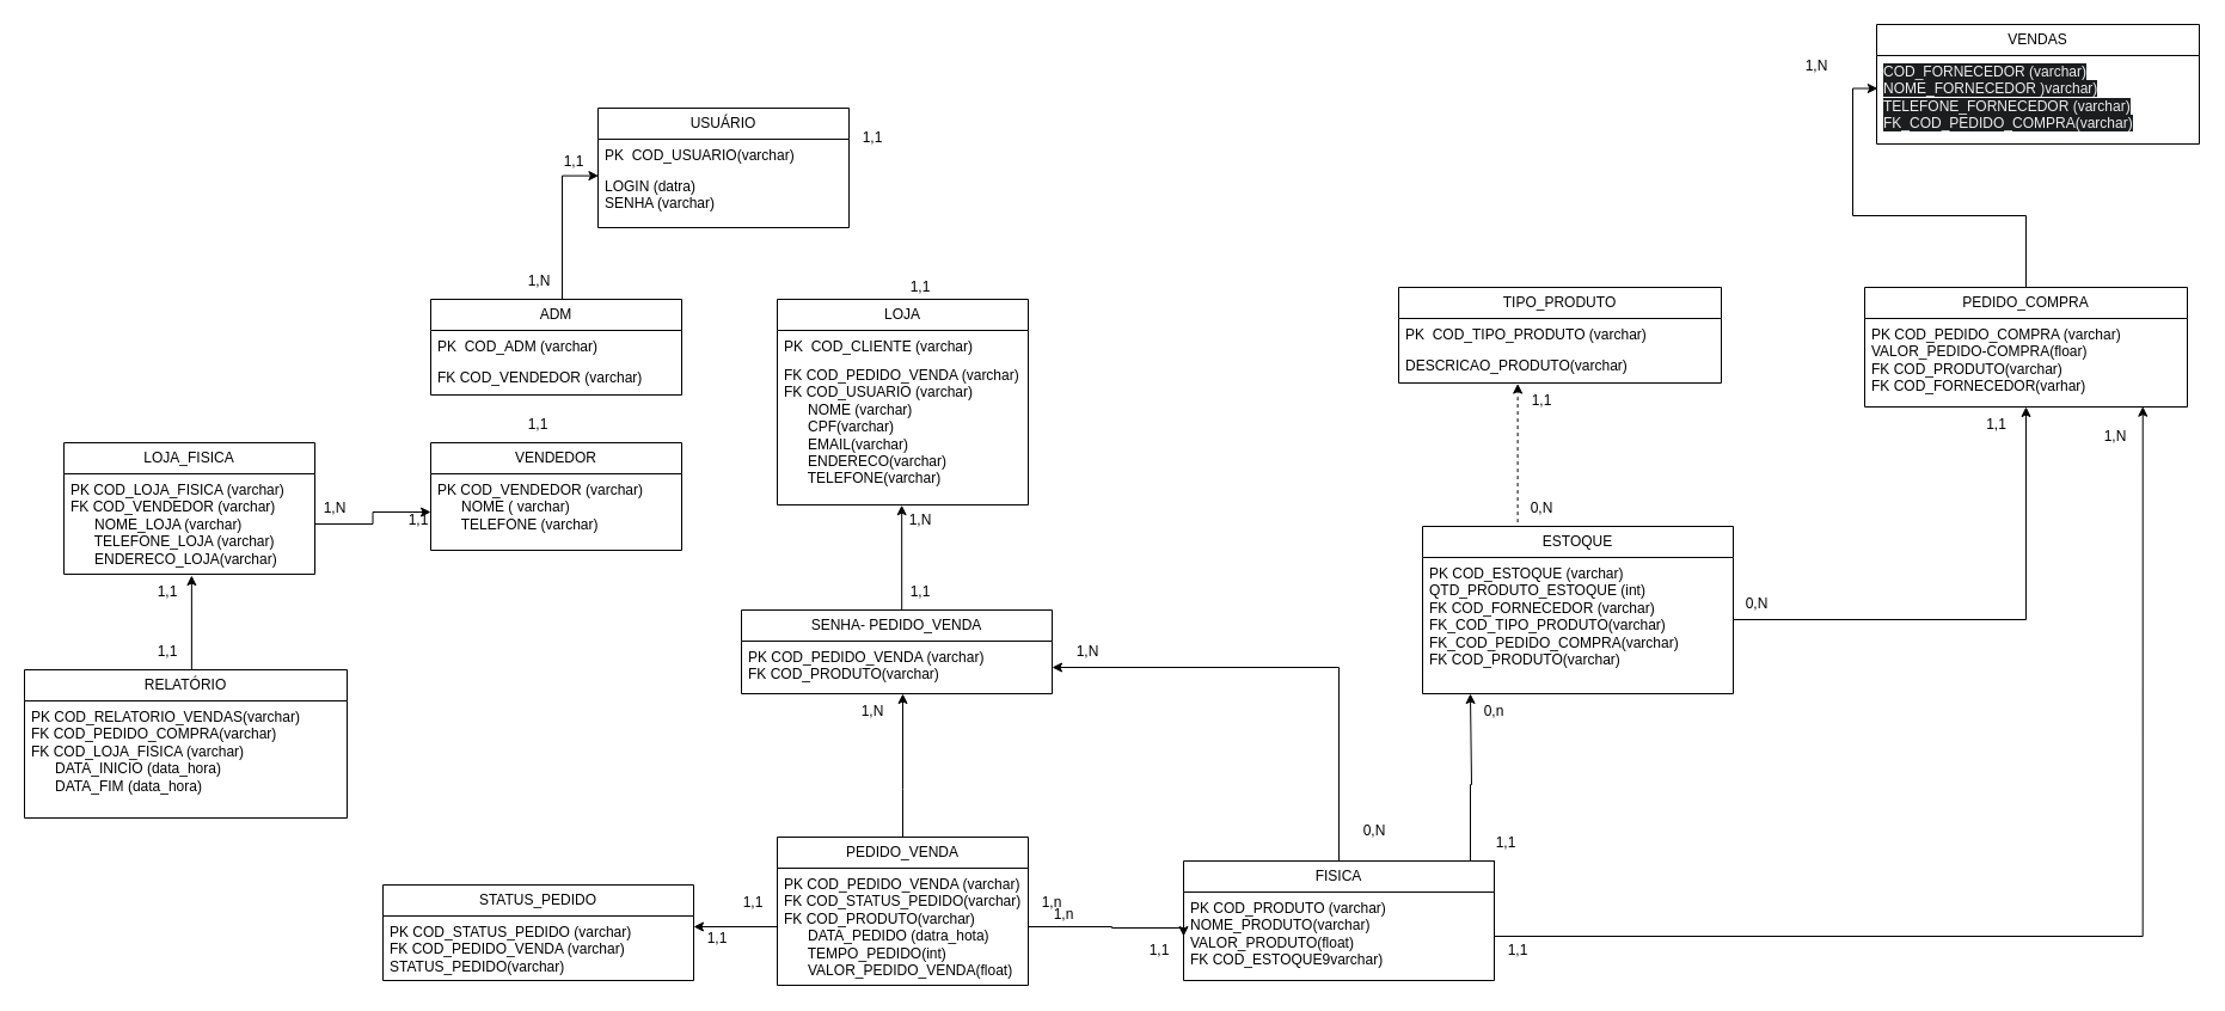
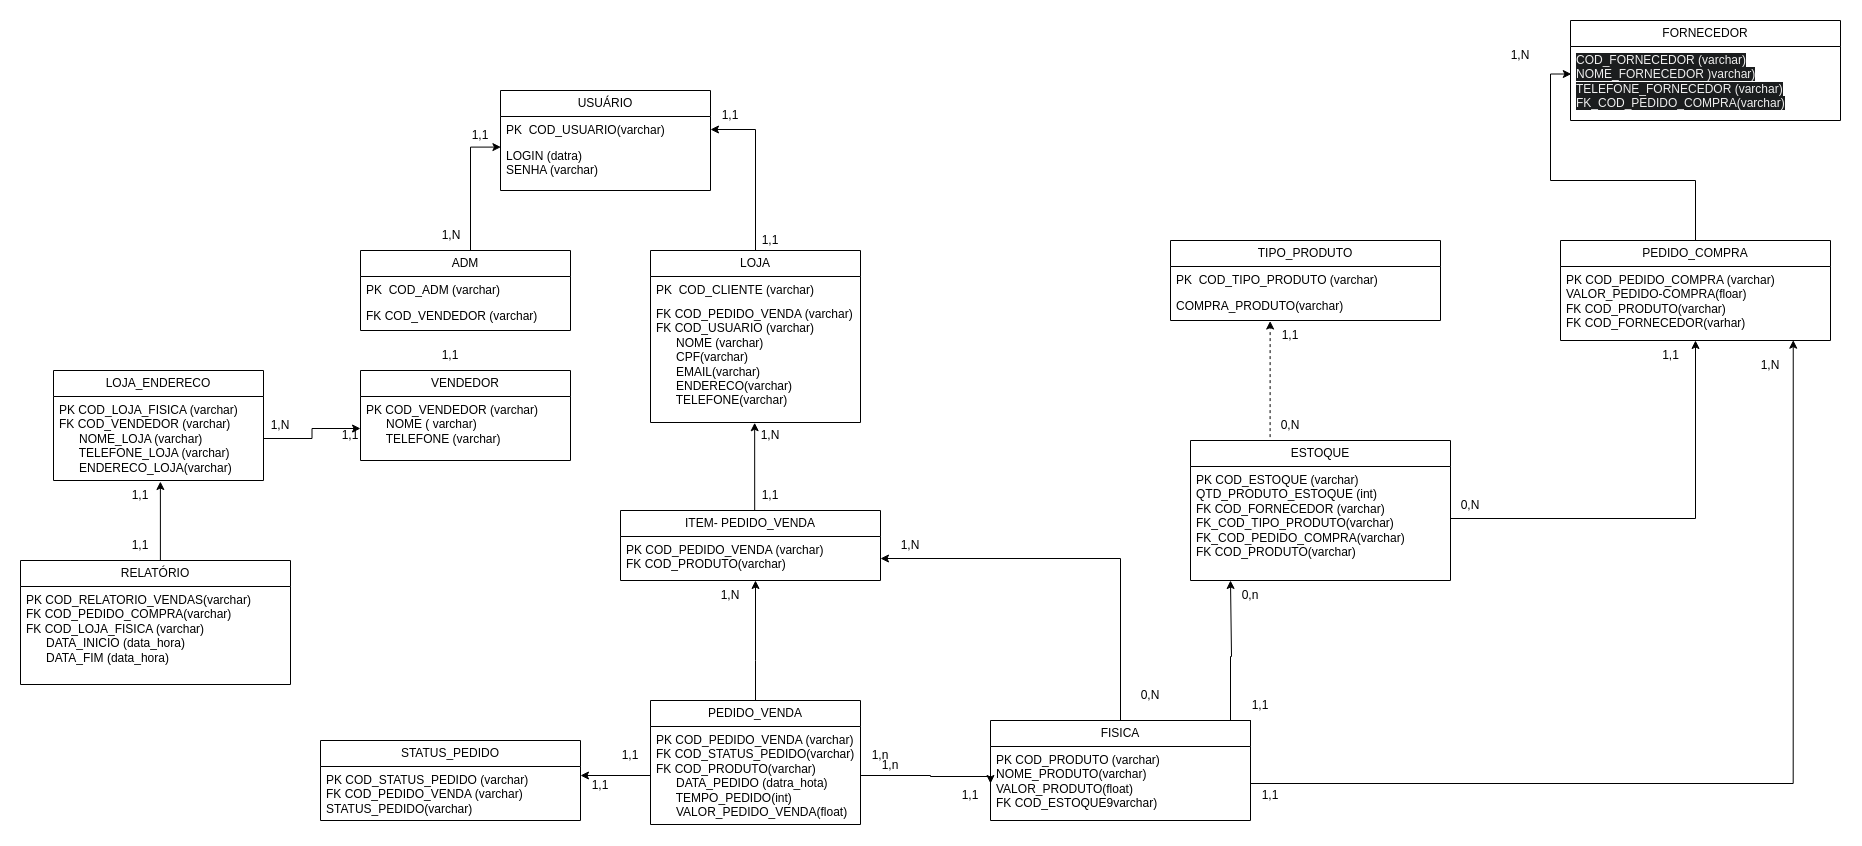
- <mxCell id="73" value="VENDAS" style="swimlane;fontStyle=0;childLayout=stackLayout;horizontal=1;startSize=26;fillColor=none;horizontalStack=0;resizeParent=1;resizeParentMax=0;resizeLast=0;collapsible=1;marginBottom=0;whiteSpace=wrap;html=1;" vertex="1" parent="1"><mxGeometry x="1570" y="20" width="270" height="100" as="geometry" /></mxCell>
+ <mxCell id="73" value="FORNECEDOR" style="swimlane;fontStyle=0;childLayout=stackLayout;horizontal=1;startSize=26;fillColor=none;horizontalStack=0;resizeParent=1;resizeParentMax=0;resizeLast=0;collapsible=1;marginBottom=0;whiteSpace=wrap;html=1;" vertex="1" parent="1"><mxGeometry x="1570" y="20" width="270" height="100" as="geometry" /></mxCell>
+ <mxCell id="10" style="edgeStyle=orthogonalEdgeStyle;rounded=0;orthogonalLoop=1;jettySize=auto;html=1;exitX=0.5;exitY=0;exitDx=0;exitDy=0;" parent="1" source="11" target="6" edge="1"><mxGeometry relative="1" as="geometry" /></mxCell>
- <mxCell id="59" value="DESCRICAO_PRODUTO(varchar)" style="text;strokeColor=none;fillColor=none;align=left;verticalAlign=top;spacingLeft=4;spacingRight=4;overflow=hidden;rotatable=0;points=[[0,0.5],[1,0.5]];portConstraint=eastwest;whiteSpace=wrap;html=1;" parent="57" vertex="1"><mxGeometry y="52" width="270" height="28" as="geometry" /></mxCell>
+ <mxCell id="59" value="COMPRA_PRODUTO(varchar)" style="text;strokeColor=none;fillColor=none;align=left;verticalAlign=top;spacingLeft=4;spacingRight=4;overflow=hidden;rotatable=0;points=[[0,0.5],[1,0.5]];portConstraint=eastwest;whiteSpace=wrap;html=1;" parent="57" vertex="1"><mxGeometry y="52" width="270" height="28" as="geometry" /></mxCell>
- <mxCell id="17" value="LOJA_FISICA" style="swimlane;fontStyle=0;childLayout=stackLayout;horizontal=1;startSize=26;fillColor=none;horizontalStack=0;resizeParent=1;resizeParentMax=0;resizeLast=0;collapsible=1;marginBottom=0;whiteSpace=wrap;html=1;" parent="1" vertex="1"><mxGeometry x="53" y="370" width="210" height="110" as="geometry" /></mxCell>
+ <mxCell id="17" value="LOJA_ENDERECO" style="swimlane;fontStyle=0;childLayout=stackLayout;horizontal=1;startSize=26;fillColor=none;horizontalStack=0;resizeParent=1;resizeParentMax=0;resizeLast=0;collapsible=1;marginBottom=0;whiteSpace=wrap;html=1;" parent="1" vertex="1"><mxGeometry x="53" y="370" width="210" height="110" as="geometry" /></mxCell>
- <mxCell id="26" value="SENHA- PEDIDO_VENDA" style="swimlane;fontStyle=0;childLayout=stackLayout;horizontal=1;startSize=26;fillColor=none;horizontalStack=0;resizeParent=1;resizeParentMax=0;resizeLast=0;collapsible=1;marginBottom=0;whiteSpace=wrap;html=1;" parent="1" vertex="1"><mxGeometry x="620" y="510" width="260" height="70" as="geometry" /></mxCell>
+ <mxCell id="26" value="ITEM- PEDIDO_VENDA" style="swimlane;fontStyle=0;childLayout=stackLayout;horizontal=1;startSize=26;fillColor=none;horizontalStack=0;resizeParent=1;resizeParentMax=0;resizeLast=0;collapsible=1;marginBottom=0;whiteSpace=wrap;html=1;" parent="1" vertex="1"><mxGeometry x="620" y="510" width="260" height="70" as="geometry" /></mxCell>
